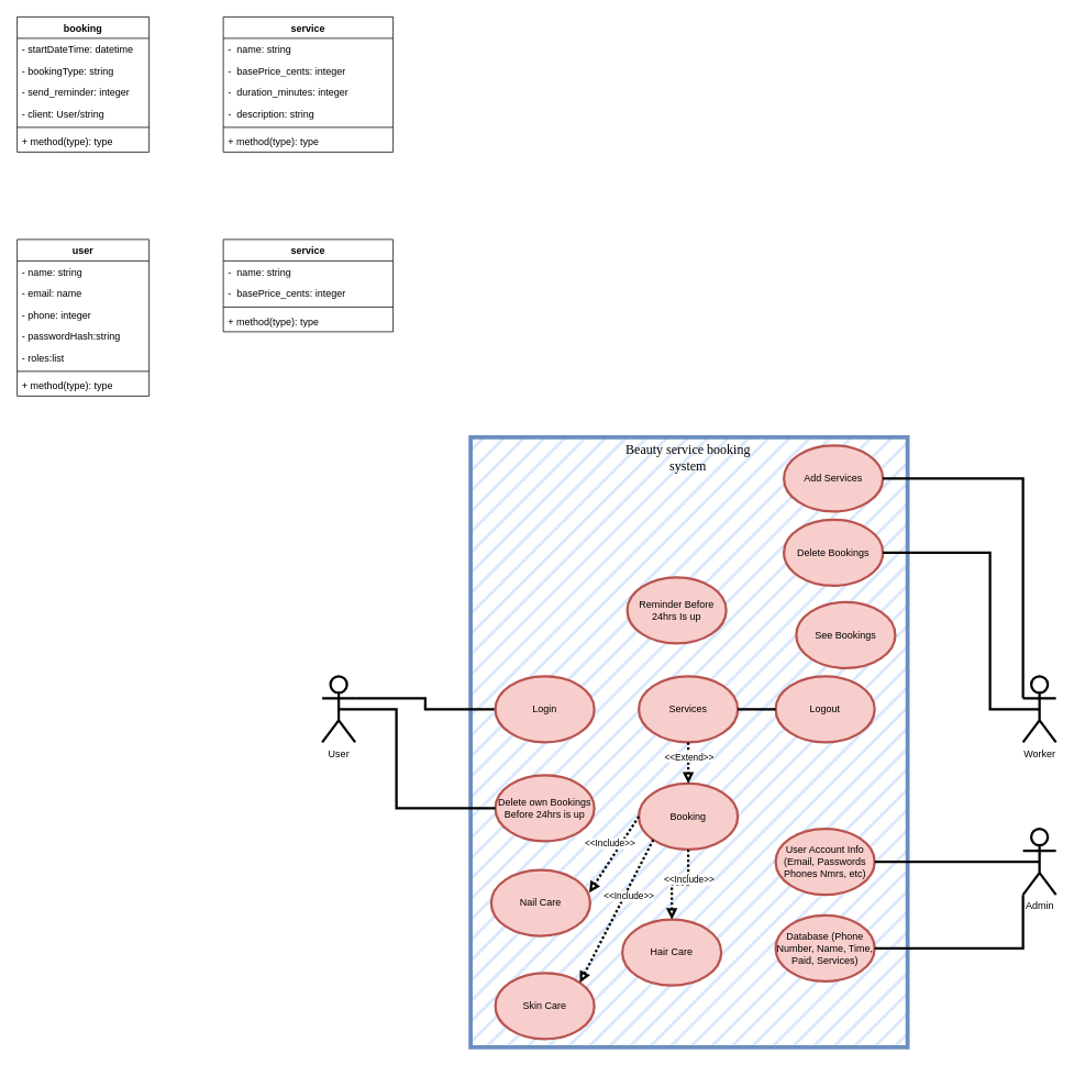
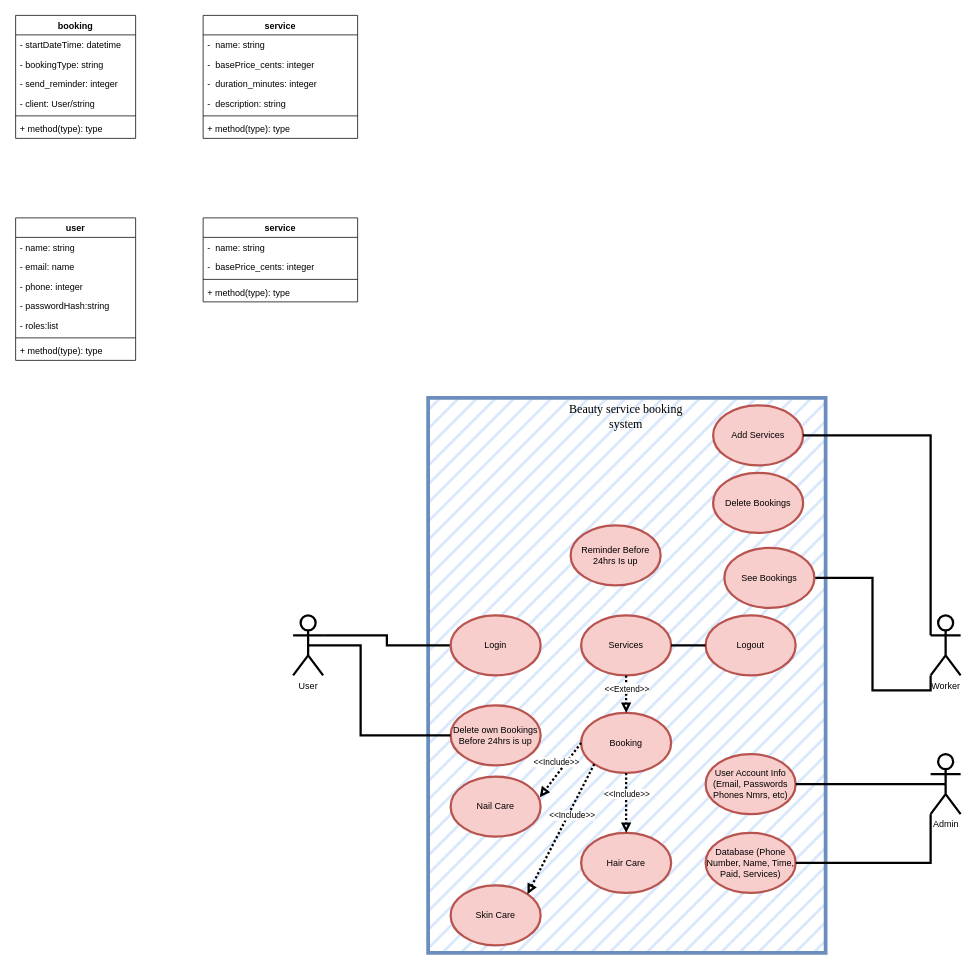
- <mxCell id="55" style="rounded=0;orthogonalLoop=1;jettySize=auto;html=1;entryX=0.5;entryY=0.5;entryDx=0;entryDy=0;strokeWidth=3;endArrow=none;endFill=0;entryPerimeter=0;edgeStyle=orthogonalEdgeStyle;exitX=1;exitY=0.5;exitDx=0;exitDy=0;" edge="1" parent="1" source="54" target="28"><mxGeometry relative="1" as="geometry"><mxPoint x="1080" y="780" as="sourcePoint" /><mxPoint x="1250" y="910" as="targetPoint" /><Array as="points"><mxPoint x="1200" y="670" /><mxPoint x="1200" y="860" /></Array></mxGeometry></mxCell>
+ <mxCell id="39" style="rounded=0;orthogonalLoop=1;jettySize=auto;html=1;entryX=0;entryY=1;entryDx=0;entryDy=0;strokeWidth=3;endArrow=none;endFill=0;entryPerimeter=0;edgeStyle=orthogonalEdgeStyle;exitX=1;exitY=0.5;exitDx=0;exitDy=0;" edge="1" parent="1" source="51" target="28"><mxGeometry relative="1" as="geometry"><mxPoint x="1120" y="980" as="sourcePoint" /><mxPoint x="1270" y="1165" as="targetPoint" /></mxGeometry></mxCell>
- <mxCell id="42" value="Nail Care" style="ellipse;whiteSpace=wrap;html=1;fillColor=#f8cecc;strokeColor=#b85450;fillStyle=solid;strokeWidth=3;" vertex="1" parent="1"><mxGeometry x="595" y="1055" width="120" height="80" as="geometry" /></mxCell>
+ <mxCell id="42" value="Nail Care" style="ellipse;whiteSpace=wrap;html=1;fillColor=#f8cecc;strokeColor=#b85450;fillStyle=solid;strokeWidth=3;" vertex="1" parent="1"><mxGeometry x="600" y="1035" width="120" height="80" as="geometry" /></mxCell>
- <mxCell id="43" value="Hair Care" style="ellipse;whiteSpace=wrap;html=1;fillColor=#f8cecc;strokeColor=#b85450;fillStyle=solid;strokeWidth=3;" vertex="1" parent="1"><mxGeometry x="754" y="1115" width="120" height="80" as="geometry" /></mxCell>
+ <mxCell id="43" value="Hair Care" style="ellipse;whiteSpace=wrap;html=1;fillColor=#f8cecc;strokeColor=#b85450;fillStyle=solid;strokeWidth=3;" vertex="1" parent="1"><mxGeometry x="774" y="1110" width="120" height="80" as="geometry" /></mxCell>
